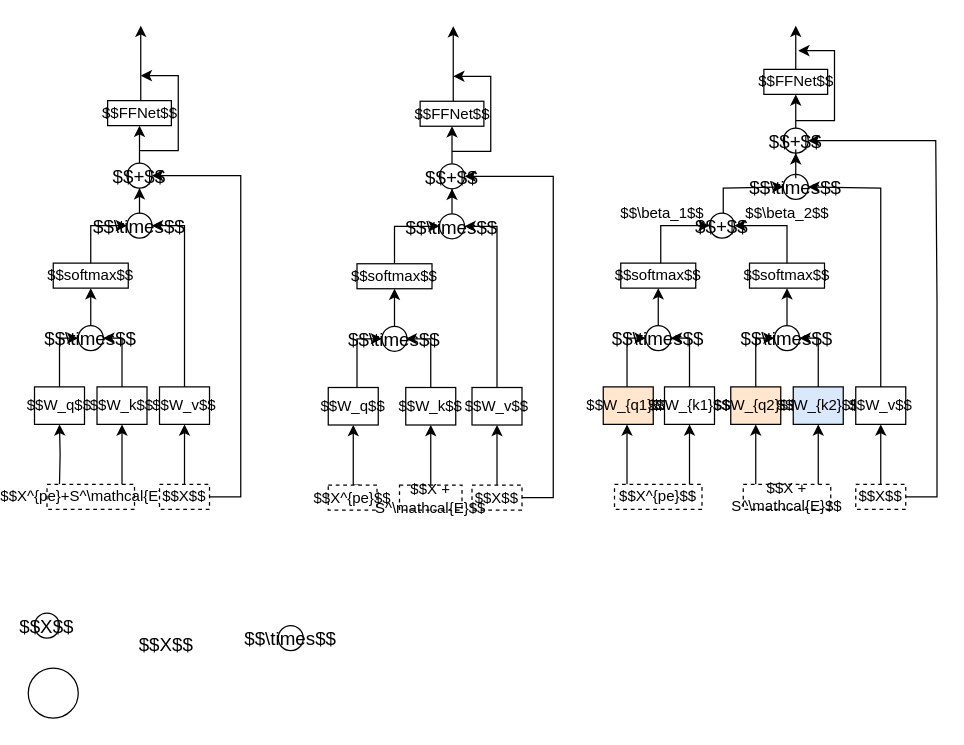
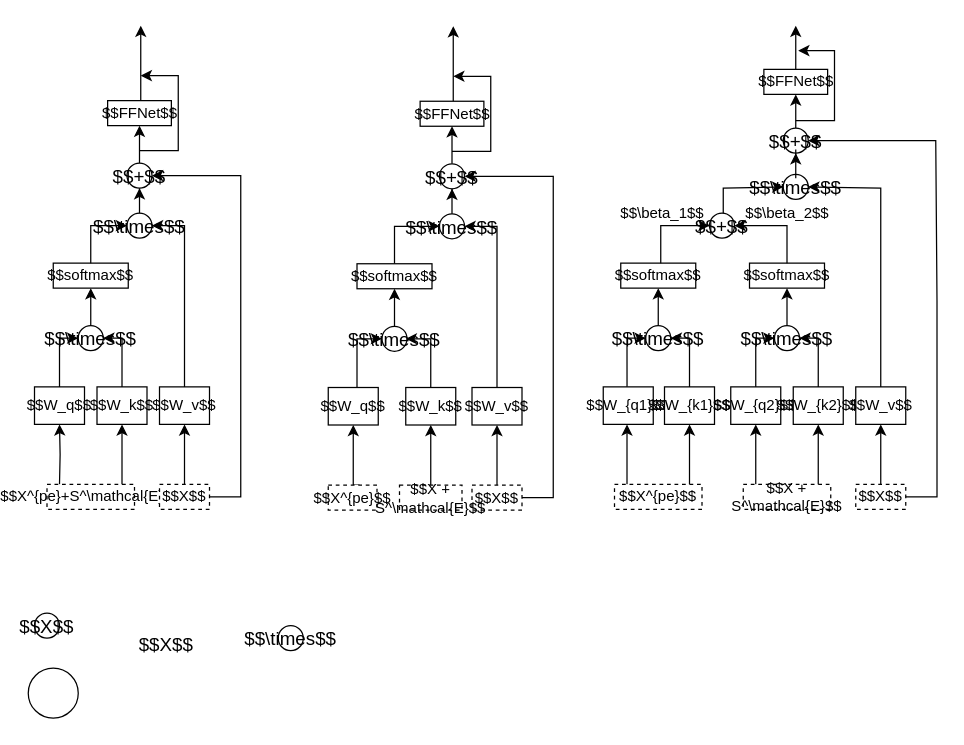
- <mxCell id="56" value="$$W_{q1}$$" style="rounded=0;whiteSpace=wrap;html=1;fillColor=#ffe6cc;" vertex="1" parent="30"><mxGeometry y="289" width="40" height="30" as="geometry" /></mxCell>
+ <mxCell id="56" value="$$W_{q1}$$" style="rounded=0;whiteSpace=wrap;html=1;" vertex="1" parent="30"><mxGeometry y="289" width="40" height="30" as="geometry" /></mxCell>
- <mxCell id="34" value="$$W_{q2}$$" style="rounded=0;whiteSpace=wrap;html=1;fillColor=#ffe6cc;" vertex="1" parent="30"><mxGeometry x="102" y="289" width="40" height="30" as="geometry" /></mxCell>
+ <mxCell id="34" value="$$W_{q2}$$" style="rounded=0;whiteSpace=wrap;html=1;" vertex="1" parent="30"><mxGeometry x="102" y="289" width="40" height="30" as="geometry" /></mxCell>
- <mxCell id="35" value="$$W_{k2}$$" style="rounded=0;whiteSpace=wrap;html=1;fillColor=#dae8fc;" vertex="1" parent="30"><mxGeometry x="152" y="289" width="40" height="30" as="geometry" /></mxCell>
+ <mxCell id="35" value="$$W_{k2}$$" style="rounded=0;whiteSpace=wrap;html=1;" vertex="1" parent="30"><mxGeometry x="152" y="289" width="40" height="30" as="geometry" /></mxCell>
